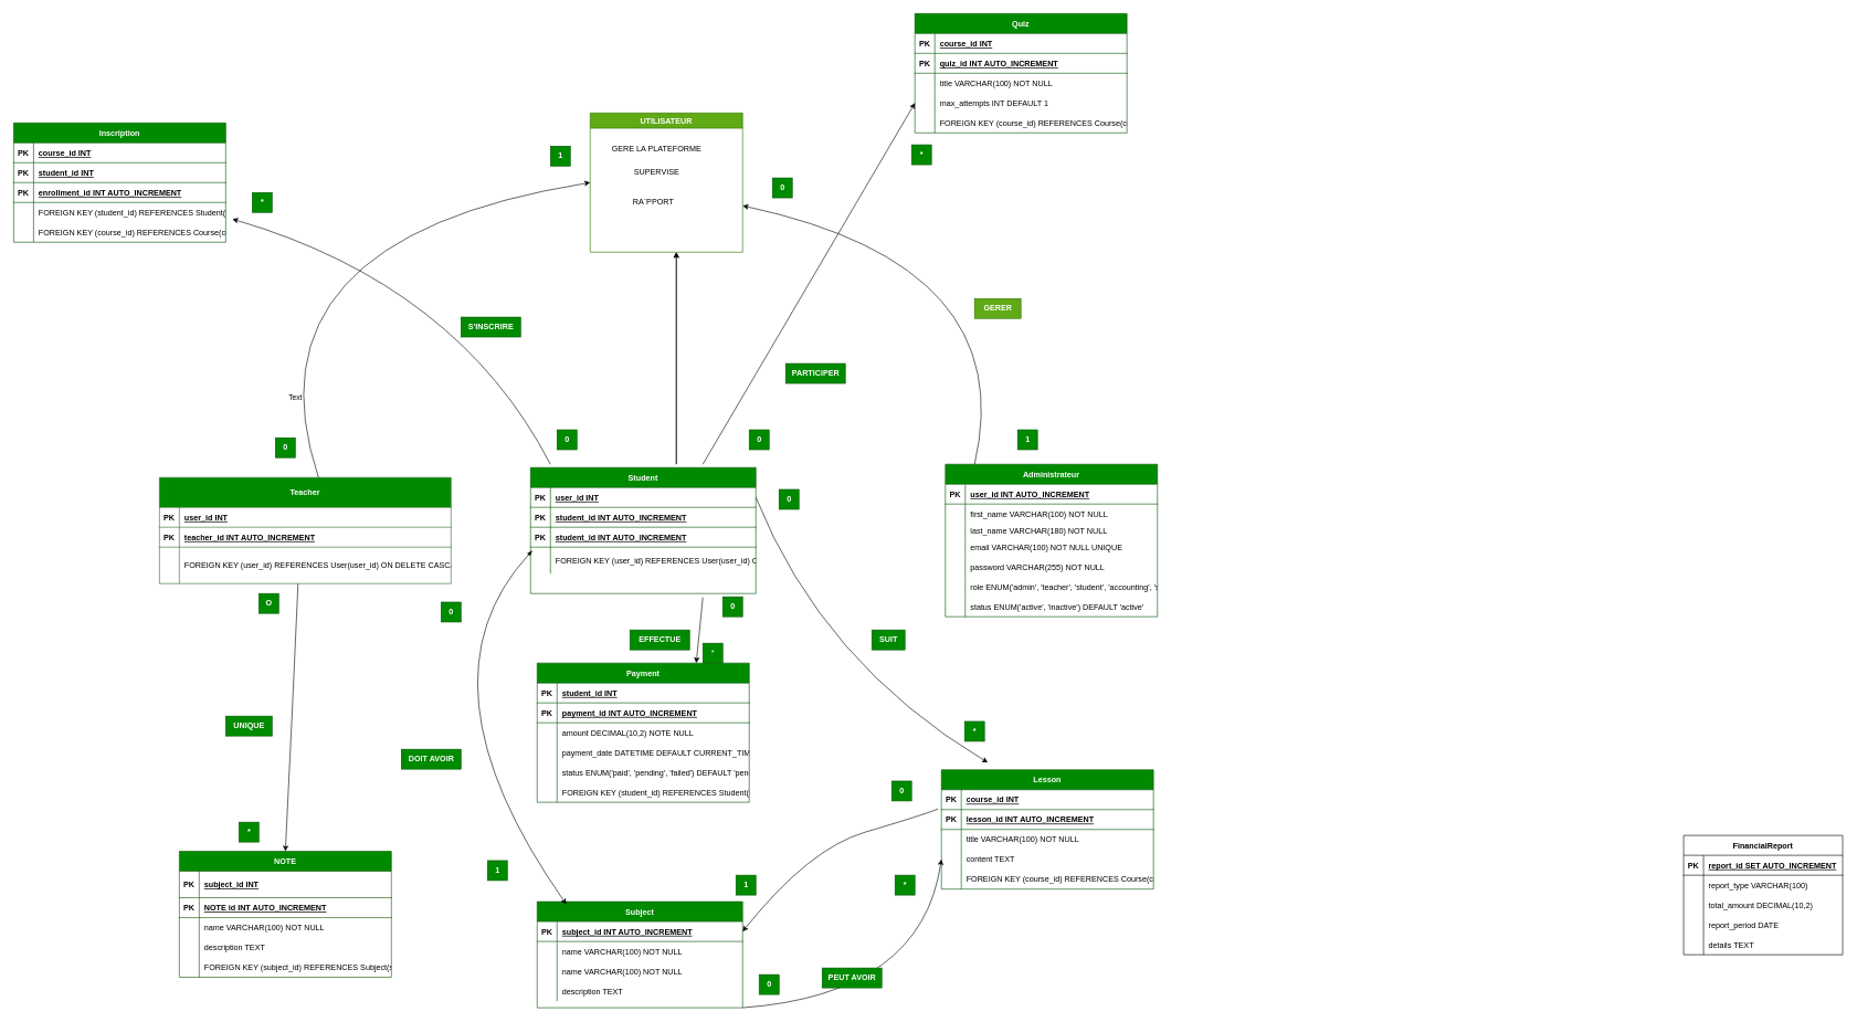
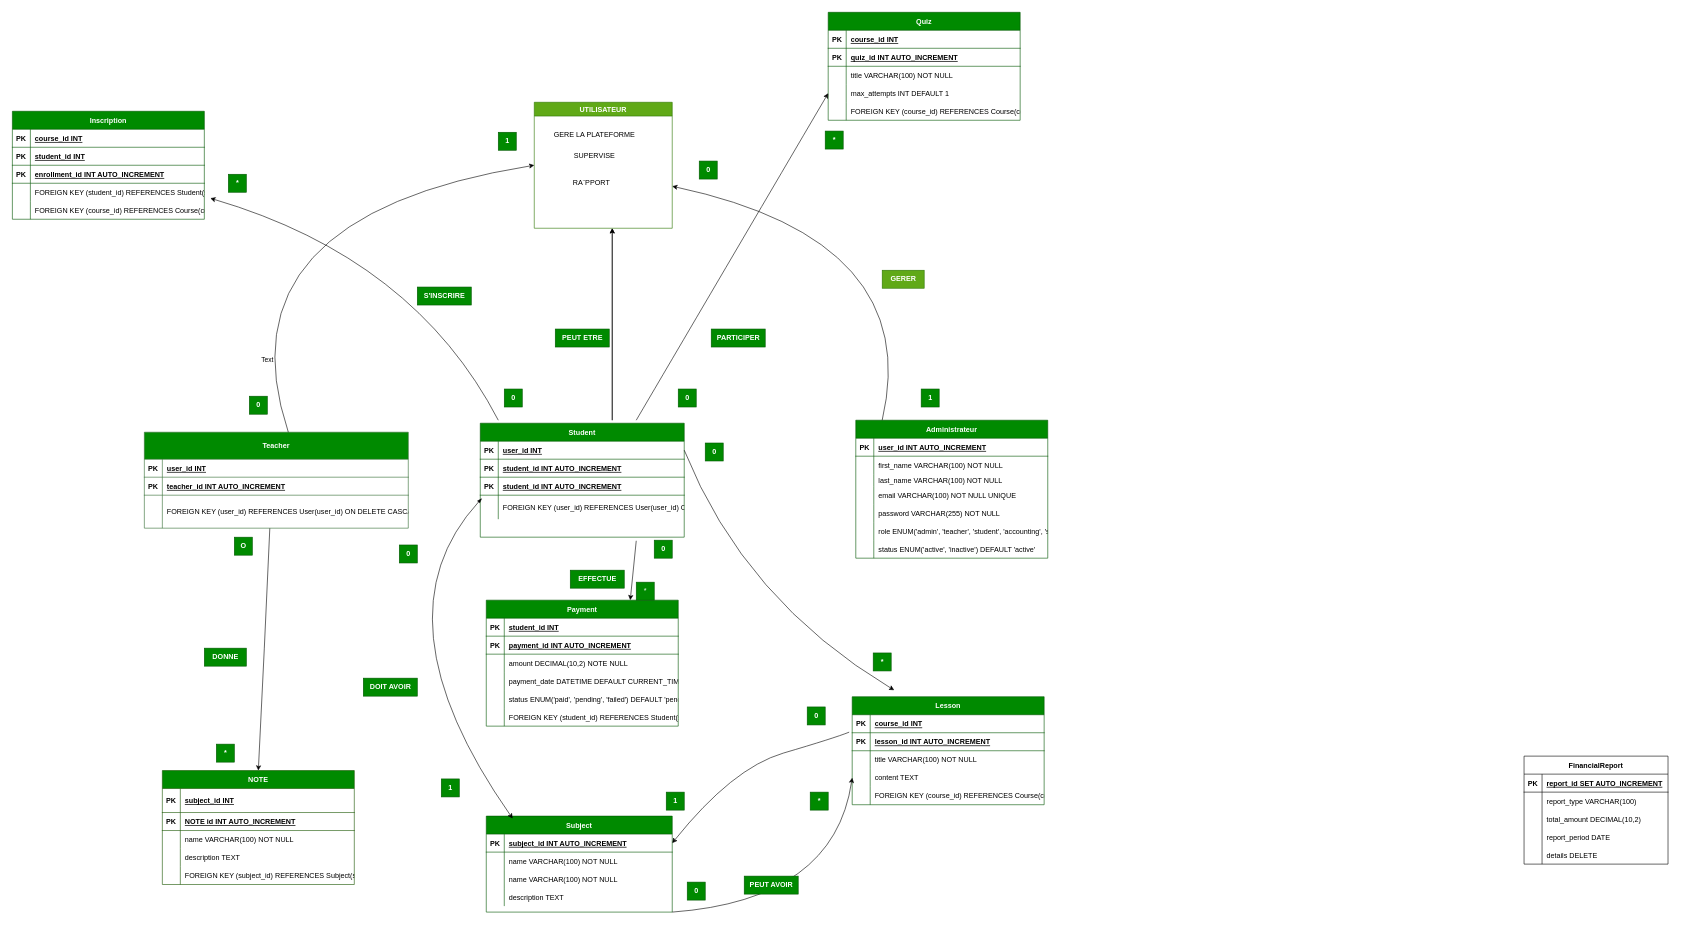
+ <mxCell id="205" value="PEUT ETRE" style="text;html=1;align=center;verticalAlign=middle;resizable=0;points=[];autosize=1;strokeColor=#005700;fillColor=#008a00;fontFamily=Helvetica;fontSize=12;fontColor=#ffffff;fontStyle=1;" vertex="1" parent="1"><mxGeometry x="925" y="548" width="90" height="30" as="geometry" /></mxCell>
- <mxCell id="11" value="last_name VARCHAR(180) NOT NULL" style="shape=partialRectangle;overflow=hidden;connectable=0;fillColor=none;align=left;strokeColor=inherit;top=0;left=0;bottom=0;right=0;spacingLeft=6;" parent="9" vertex="1"><mxGeometry x="30" width="290" height="20" as="geometry"><mxRectangle width="290" height="20" as="alternateBounds" /></mxGeometry></mxCell>
+ <mxCell id="11" value="last_name VARCHAR(100) NOT NULL" style="shape=partialRectangle;overflow=hidden;connectable=0;fillColor=none;align=left;strokeColor=inherit;top=0;left=0;bottom=0;right=0;spacingLeft=6;" parent="9" vertex="1"><mxGeometry x="30" width="290" height="20" as="geometry"><mxRectangle width="290" height="20" as="alternateBounds" /></mxGeometry></mxCell>
- <mxCell id="187" value="SUIT" style="text;html=1;align=center;verticalAlign=middle;resizable=0;points=[];autosize=1;strokeColor=#005700;fillColor=#008a00;fontFamily=Helvetica;fontSize=12;fontColor=#ffffff;fontStyle=1;" vertex="1" parent="1"><mxGeometry x="1315" y="950" width="50" height="30" as="geometry" /></mxCell>
- <mxCell id="188" value="UNIQUE" style="text;html=1;align=center;verticalAlign=middle;resizable=0;points=[];autosize=1;strokeColor=#005700;fillColor=#008a00;fontFamily=Helvetica;fontSize=12;fontColor=#ffffff;fontStyle=1;" vertex="1" parent="1"><mxGeometry x="340" y="1080" width="70" height="30" as="geometry" /></mxCell>
+ <mxCell id="188" value="DONNE" style="text;html=1;align=center;verticalAlign=middle;resizable=0;points=[];autosize=1;strokeColor=#005700;fillColor=#008a00;fontFamily=Helvetica;fontSize=12;fontColor=#ffffff;fontStyle=1;" vertex="1" parent="1"><mxGeometry x="340" y="1080" width="70" height="30" as="geometry" /></mxCell>
- <mxCell id="144" value="details TEXT" style="shape=partialRectangle;overflow=hidden;connectable=0;fillColor=none;align=left;strokeColor=inherit;top=0;left=0;bottom=0;right=0;spacingLeft=6;" parent="142" vertex="1"><mxGeometry x="30" width="210" height="30" as="geometry"><mxRectangle width="210" height="30" as="alternateBounds" /></mxGeometry></mxCell>
+ <mxCell id="144" value="details DELETE" style="shape=partialRectangle;overflow=hidden;connectable=0;fillColor=none;align=left;strokeColor=inherit;top=0;left=0;bottom=0;right=0;spacingLeft=6;" parent="142" vertex="1"><mxGeometry x="30" width="210" height="30" as="geometry"><mxRectangle width="210" height="30" as="alternateBounds" /></mxGeometry></mxCell>
